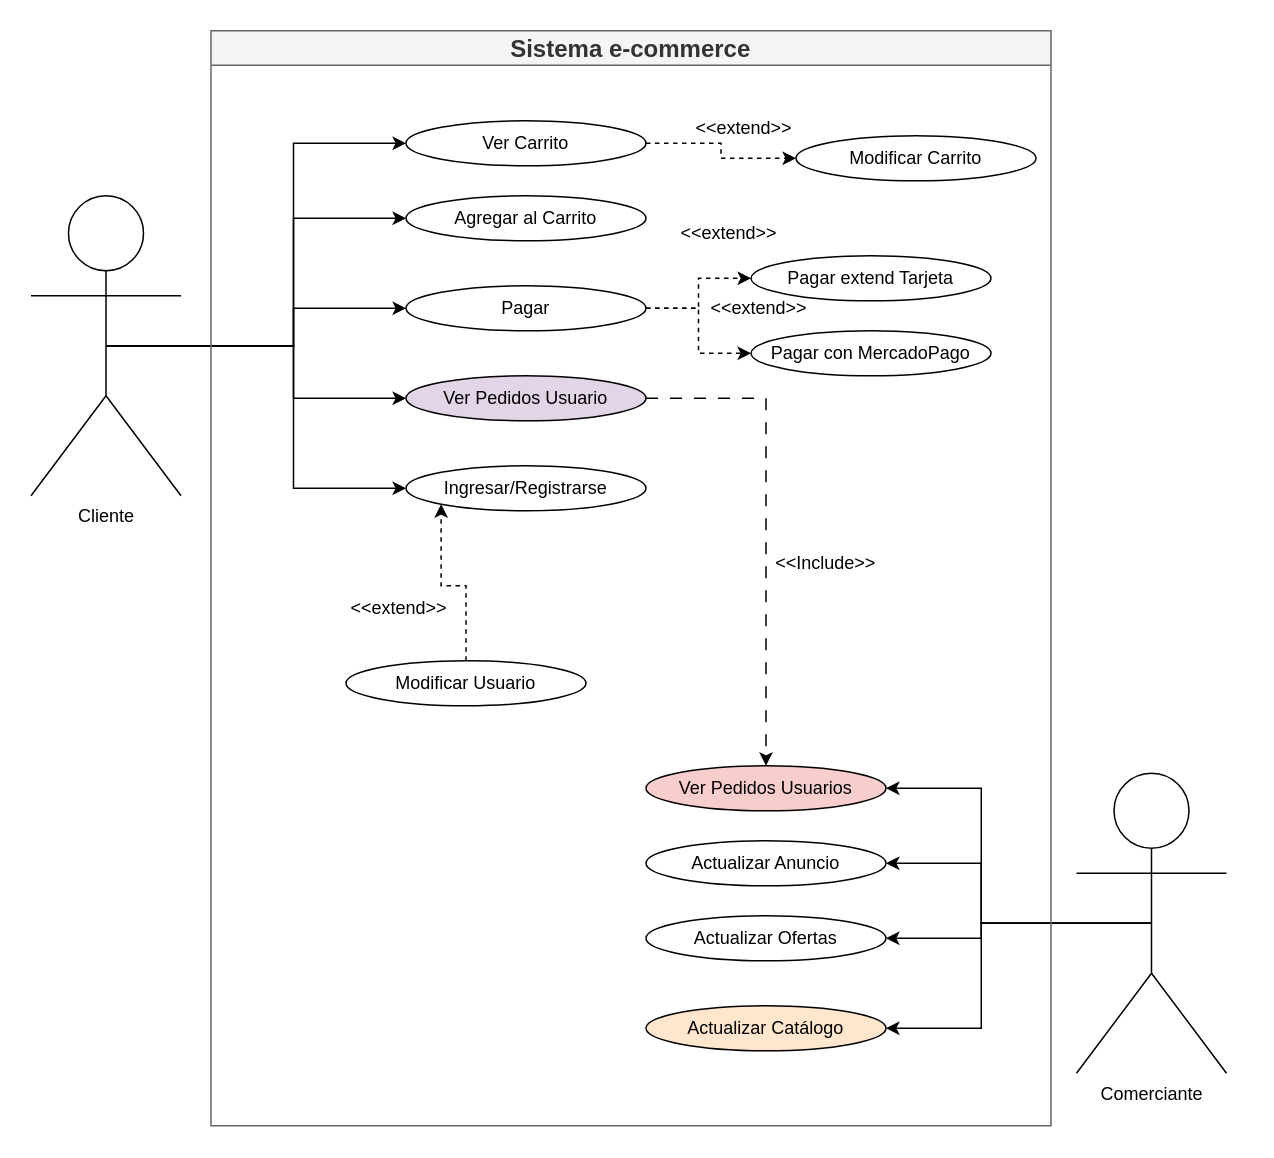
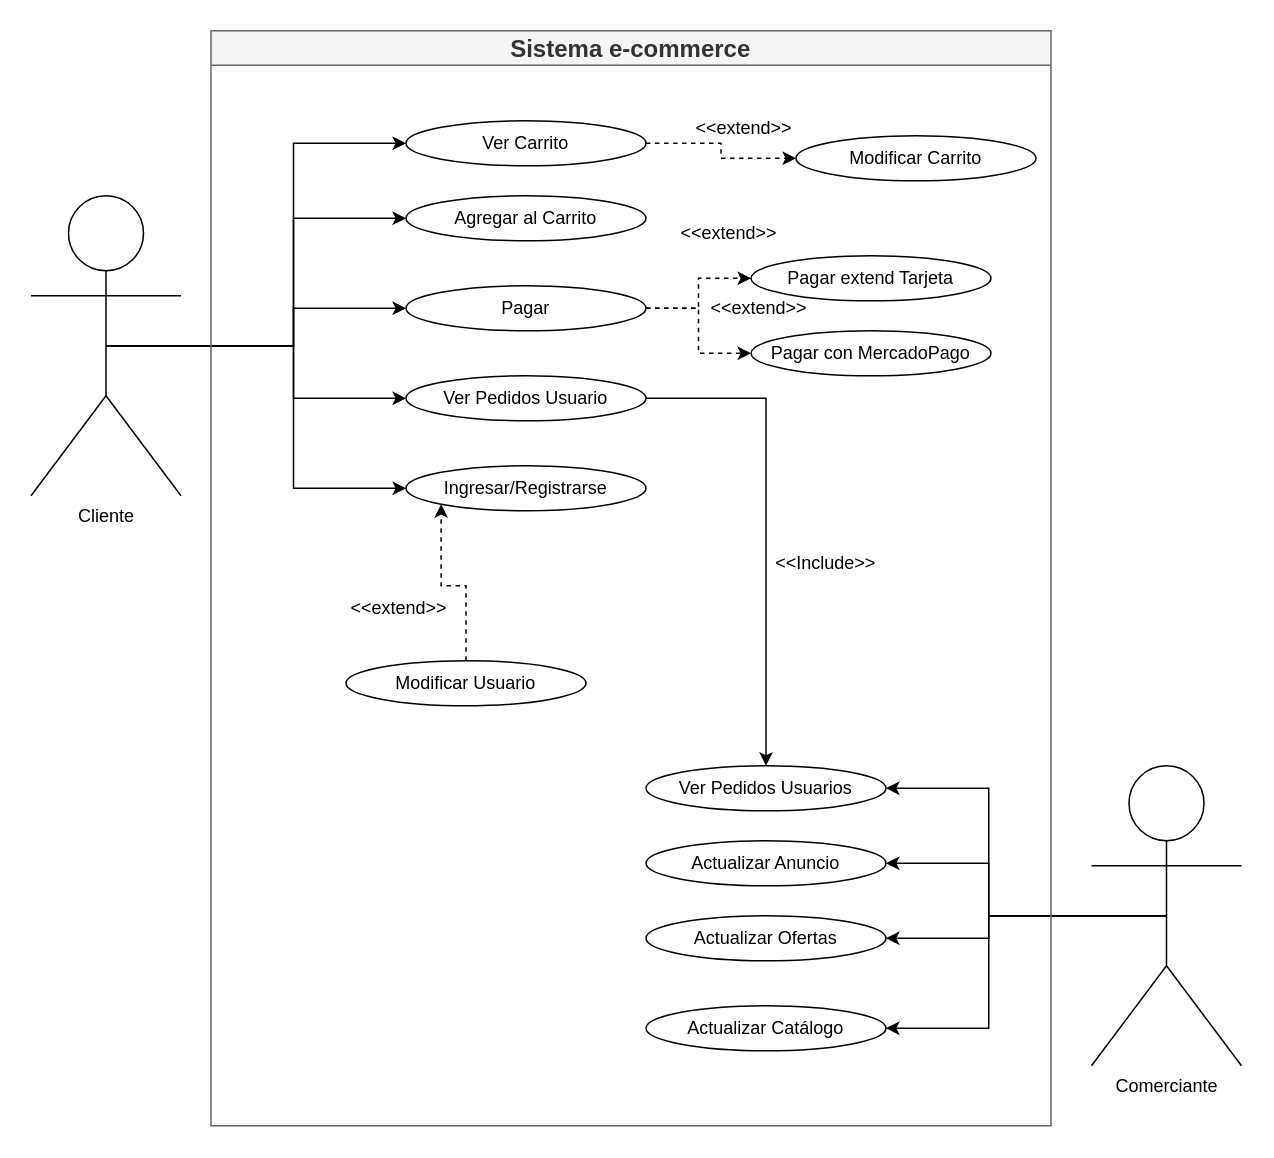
- <mxCell id="18" value="Ver Pedidos Usuario" style="ellipse;whiteSpace=wrap;html=1;fillColor=#e1d5e7;" vertex="1" parent="1"><mxGeometry x="270" y="250" width="160" height="30" as="geometry" /></mxCell>
+ <mxCell id="18" value="Ver Pedidos Usuario" style="ellipse;whiteSpace=wrap;html=1;" vertex="1" parent="1"><mxGeometry x="270" y="250" width="160" height="30" as="geometry" /></mxCell>
- <mxCell id="17" style="edgeStyle=orthogonalEdgeStyle;rounded=0;orthogonalLoop=1;jettySize=auto;html=1;exitX=1;exitY=0.5;exitDx=0;exitDy=0;entryX=0.5;entryY=0;entryDx=0;entryDy=0;dashed=1;dashPattern=8 8;" edge="1" parent="1" source="18" target="26"><mxGeometry relative="1" as="geometry" /></mxCell>
+ <mxCell id="17" style="edgeStyle=orthogonalEdgeStyle;rounded=0;orthogonalLoop=1;jettySize=auto;html=1;exitX=1;exitY=0.5;exitDx=0;exitDy=0;entryX=0.5;entryY=0;entryDx=0;entryDy=0;dashed=0;dashPattern=8 8;" edge="1" parent="1" source="18" target="26"><mxGeometry relative="1" as="geometry" /></mxCell>
- <mxCell id="26" value="Ver Pedidos Usuarios" style="ellipse;whiteSpace=wrap;html=1;fillColor=#f8cecc;" vertex="1" parent="1"><mxGeometry x="430" y="510" width="160" height="30" as="geometry" /></mxCell>
+ <mxCell id="26" value="Ver Pedidos Usuarios" style="ellipse;whiteSpace=wrap;html=1;" vertex="1" parent="1"><mxGeometry x="430" y="510" width="160" height="30" as="geometry" /></mxCell>
- <mxCell id="6" value="Comerciante" style="shape=umlActor;verticalLabelPosition=bottom;verticalAlign=top;html=1;outlineConnect=0;" vertex="1" parent="1"><mxGeometry x="717" y="515" width="100" height="200" as="geometry" /></mxCell>
+ <mxCell id="6" value="Comerciante" style="shape=umlActor;verticalLabelPosition=bottom;verticalAlign=top;html=1;outlineConnect=0;" vertex="1" parent="1"><mxGeometry x="727" y="510" width="100" height="200" as="geometry" /></mxCell>
- <mxCell id="29" value="Actualizar Catálogo" style="ellipse;whiteSpace=wrap;html=1;fillColor=#ffe6cc;" vertex="1" parent="1"><mxGeometry x="430" y="670" width="160" height="30" as="geometry" /></mxCell>
+ <mxCell id="29" value="Actualizar Catálogo" style="ellipse;whiteSpace=wrap;html=1;" vertex="1" parent="1"><mxGeometry x="430" y="670" width="160" height="30" as="geometry" /></mxCell>
